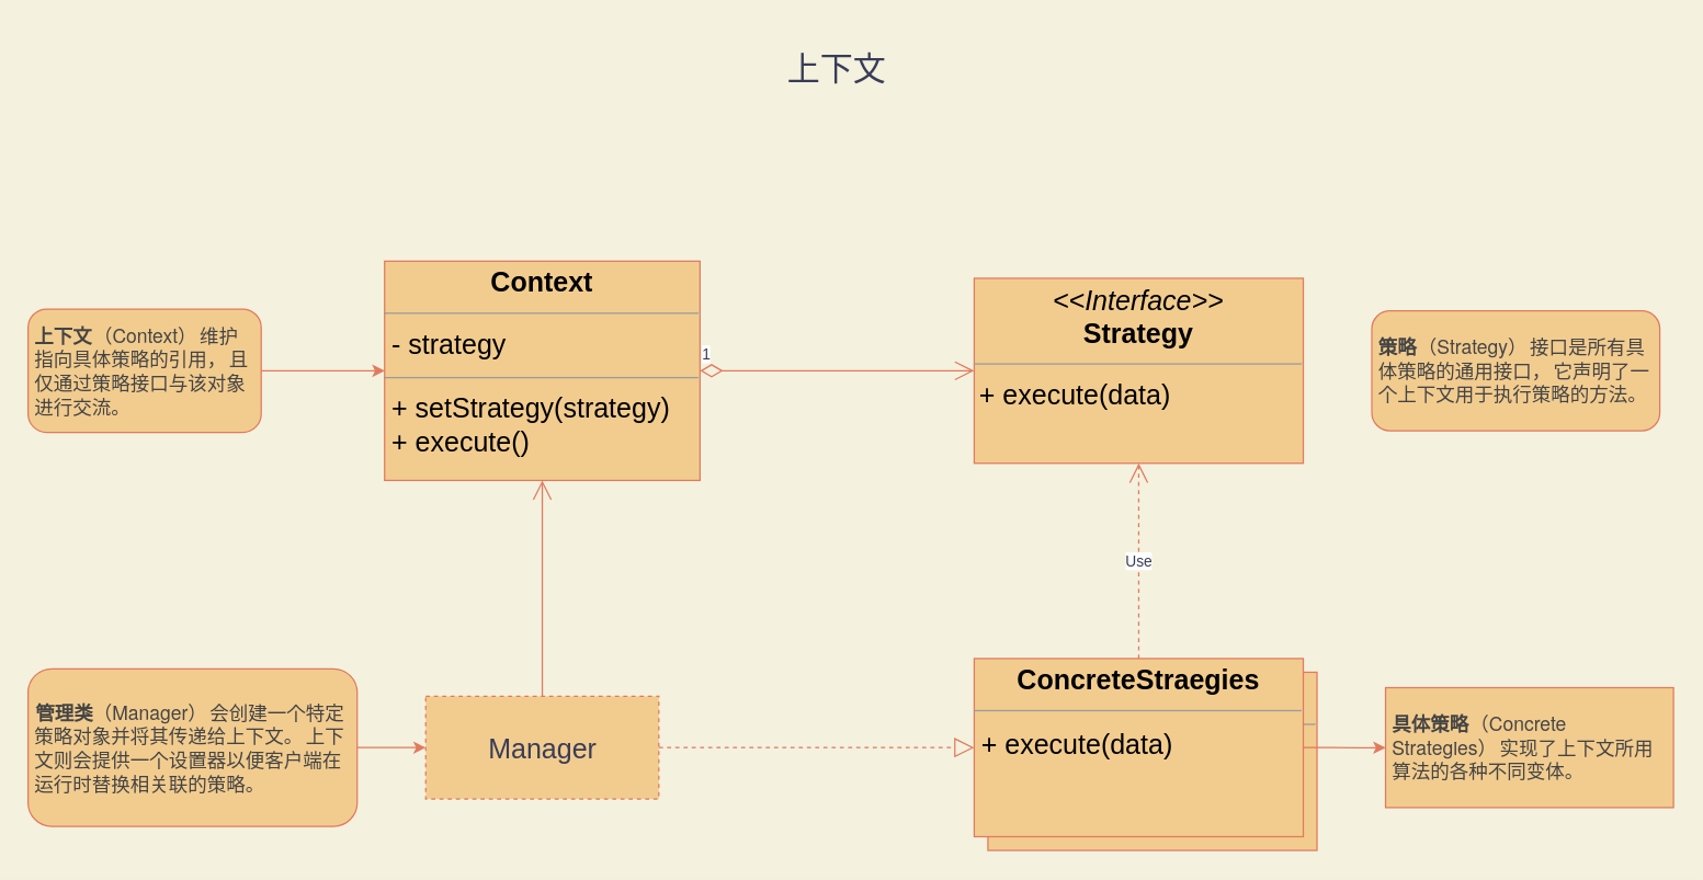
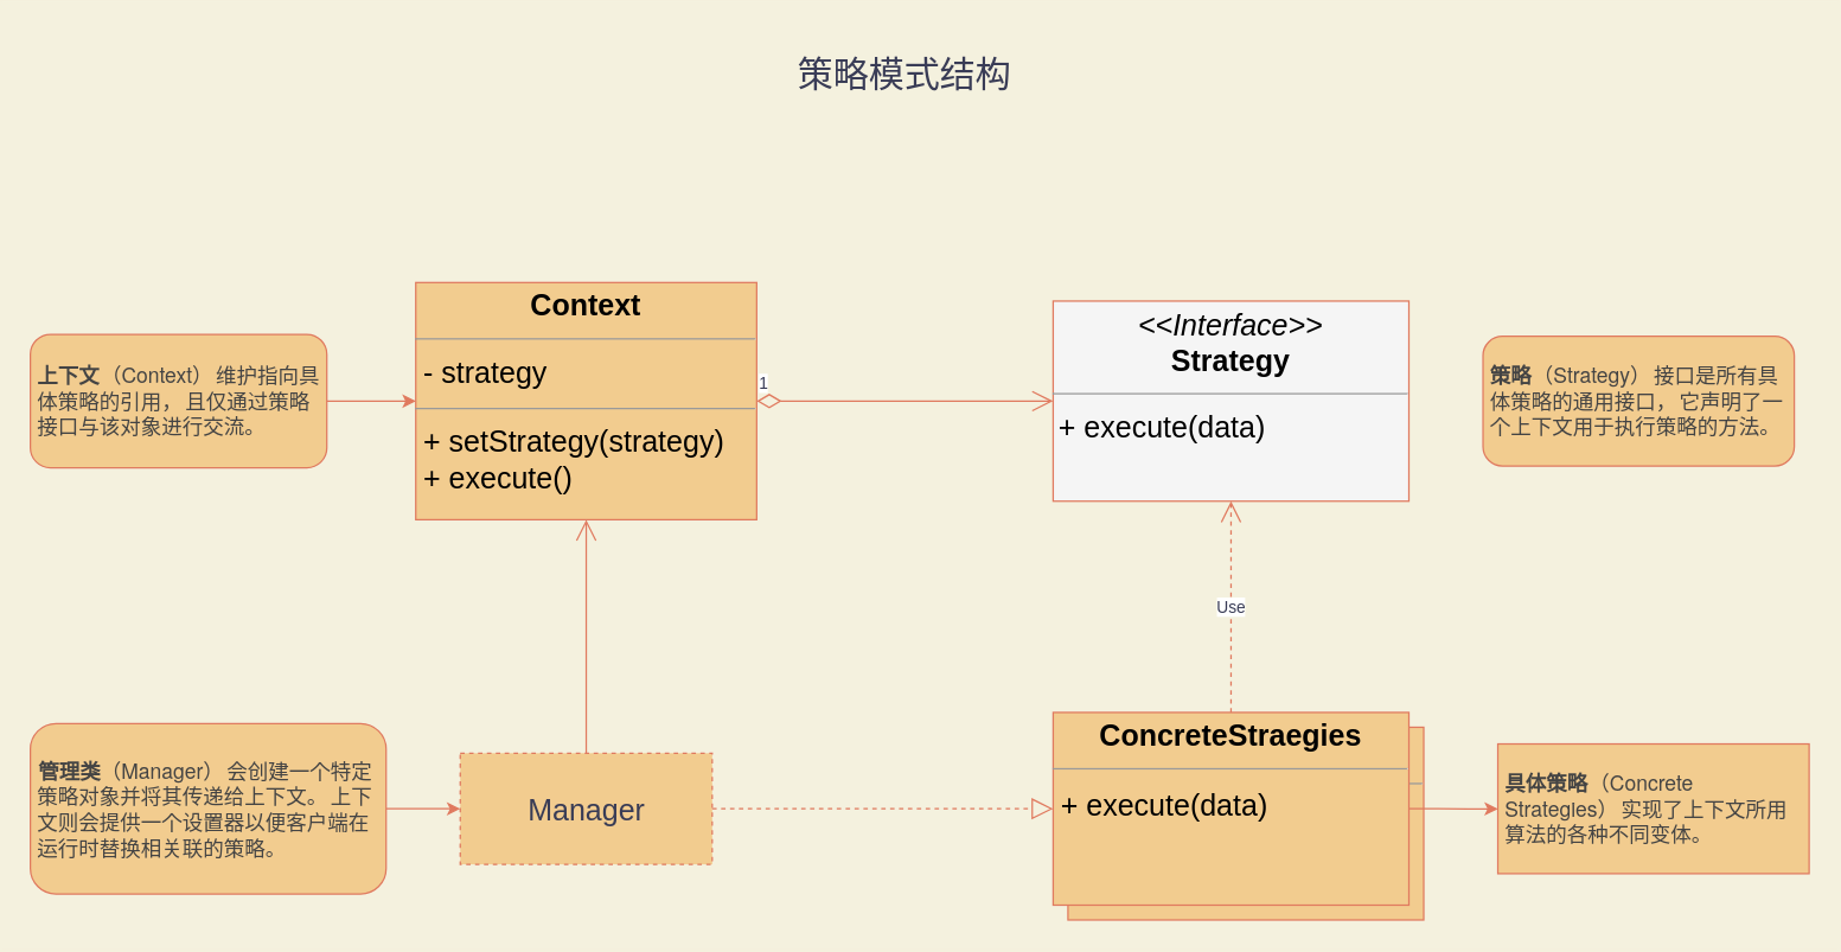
- <mxCell id="2" value="&lt;span style=&quot;font-size: 24px&quot;&gt;上下文&lt;/span&gt;" style="text;html=1;strokeColor=none;fillColor=none;align=center;verticalAlign=middle;whiteSpace=wrap;rounded=0;sketch=0;fontColor=#393C56;" vertex="1" parent="1"><mxGeometry x="470" y="20" width="280" height="60" as="geometry" /></mxCell>
+ <mxCell id="2" value="&lt;span style=&quot;font-size: 24px&quot;&gt;策略模式结构&lt;/span&gt;" style="text;html=1;strokeColor=none;fillColor=none;align=center;verticalAlign=middle;whiteSpace=wrap;rounded=0;sketch=0;fontColor=#393C56;" vertex="1" parent="1"><mxGeometry x="470" y="20" width="280" height="60" as="geometry" /></mxCell>
- <mxCell id="14" value="&lt;span style=&quot;box-sizing: border-box ; font-weight: 900 ; color: rgb(68 , 68 , 68) ; font-family: &amp;#34;pt sans&amp;#34; , &amp;#34;helvetica neue&amp;#34; , &amp;#34;arial&amp;#34; , &amp;#34;pingfang sc&amp;#34; , &amp;#34;microsoft yahei&amp;#34; , &amp;#34;hiragino sans gb&amp;#34; , sans-serif ; font-size: 14px&quot;&gt;上下文&lt;/span&gt;&lt;span class=&quot;chpule1&quot; style=&quot;box-sizing: border-box ; letter-spacing: 0.25rem ; color: rgb(68 , 68 , 68) ; font-family: &amp;#34;pt sans&amp;#34; , &amp;#34;helvetica neue&amp;#34; , &amp;#34;arial&amp;#34; , &amp;#34;pingfang sc&amp;#34; , &amp;#34;microsoft yahei&amp;#34; , &amp;#34;hiragino sans gb&amp;#34; , sans-serif ; font-size: 14px&quot;&gt;&amp;nbsp;&lt;/span&gt;&lt;span class=&quot;chpuri1&quot; style=&quot;box-sizing: border-box ; margin-left: -0.5em ; color: rgb(68 , 68 , 68) ; font-family: &amp;#34;pt sans&amp;#34; , &amp;#34;helvetica neue&amp;#34; , &amp;#34;arial&amp;#34; , &amp;#34;pingfang sc&amp;#34; , &amp;#34;microsoft yahei&amp;#34; , &amp;#34;hiragino sans gb&amp;#34; , sans-serif ; font-size: 14px&quot;&gt;（&lt;/span&gt;&lt;span style=&quot;color: rgb(68 , 68 , 68) ; font-family: &amp;#34;pt sans&amp;#34; , &amp;#34;helvetica neue&amp;#34; , &amp;#34;arial&amp;#34; , &amp;#34;pingfang sc&amp;#34; , &amp;#34;microsoft yahei&amp;#34; , &amp;#34;hiragino sans gb&amp;#34; , sans-serif ; font-size: 14px&quot;&gt;Context&lt;/span&gt;&lt;span class=&quot;chpule2&quot; style=&quot;box-sizing: border-box ; letter-spacing: -0.6em ; color: rgb(68 , 68 , 68) ; font-family: &amp;#34;pt sans&amp;#34; , &amp;#34;helvetica neue&amp;#34; , &amp;#34;arial&amp;#34; , &amp;#34;pingfang sc&amp;#34; , &amp;#34;microsoft yahei&amp;#34; , &amp;#34;hiragino sans gb&amp;#34; , sans-serif ; font-size: 14px&quot;&gt;）&lt;/span&gt;&lt;span class=&quot;chpuri2&quot; style=&quot;box-sizing: border-box ; letter-spacing: 0.4rem ; color: rgb(68 , 68 , 68) ; font-family: &amp;#34;pt sans&amp;#34; , &amp;#34;helvetica neue&amp;#34; , &amp;#34;arial&amp;#34; , &amp;#34;pingfang sc&amp;#34; , &amp;#34;microsoft yahei&amp;#34; , &amp;#34;hiragino sans gb&amp;#34; , sans-serif ; font-size: 14px&quot;&gt;&amp;nbsp;&lt;/span&gt;&lt;span style=&quot;color: rgb(68 , 68 , 68) ; font-family: &amp;#34;pt sans&amp;#34; , &amp;#34;helvetica neue&amp;#34; , &amp;#34;arial&amp;#34; , &amp;#34;pingfang sc&amp;#34; , &amp;#34;microsoft yahei&amp;#34; , &amp;#34;hiragino sans gb&amp;#34; , sans-serif ; font-size: 14px&quot;&gt;维护指向具体策略的引用&lt;/span&gt;&lt;span class=&quot;chpule2&quot; style=&quot;box-sizing: border-box ; letter-spacing: -0.6em ; color: rgb(68 , 68 , 68) ; font-family: &amp;#34;pt sans&amp;#34; , &amp;#34;helvetica neue&amp;#34; , &amp;#34;arial&amp;#34; , &amp;#34;pingfang sc&amp;#34; , &amp;#34;microsoft yahei&amp;#34; , &amp;#34;hiragino sans gb&amp;#34; , sans-serif ; font-size: 14px&quot;&gt;，&lt;/span&gt;&lt;span class=&quot;chpuri2&quot; style=&quot;box-sizing: border-box ; letter-spacing: 0.4rem ; color: rgb(68 , 68 , 68) ; font-family: &amp;#34;pt sans&amp;#34; , &amp;#34;helvetica neue&amp;#34; , &amp;#34;arial&amp;#34; , &amp;#34;pingfang sc&amp;#34; , &amp;#34;microsoft yahei&amp;#34; , &amp;#34;hiragino sans gb&amp;#34; , sans-serif ; font-size: 14px&quot;&gt;&amp;nbsp;&lt;/span&gt;&lt;span style=&quot;color: rgb(68 , 68 , 68) ; font-family: &amp;#34;pt sans&amp;#34; , &amp;#34;helvetica neue&amp;#34; , &amp;#34;arial&amp;#34; , &amp;#34;pingfang sc&amp;#34; , &amp;#34;microsoft yahei&amp;#34; , &amp;#34;hiragino sans gb&amp;#34; , sans-serif ; font-size: 14px&quot;&gt;且仅通过策略接口与该对象进行交流&lt;/span&gt;&lt;span class=&quot;chpule2&quot; style=&quot;box-sizing: border-box ; letter-spacing: -0.6em ; color: rgb(68 , 68 , 68) ; font-family: &amp;#34;pt sans&amp;#34; , &amp;#34;helvetica neue&amp;#34; , &amp;#34;arial&amp;#34; , &amp;#34;pingfang sc&amp;#34; , &amp;#34;microsoft yahei&amp;#34; , &amp;#34;hiragino sans gb&amp;#34; , sans-serif ; font-size: 14px&quot;&gt;。&lt;/span&gt;" style="rounded=1;whiteSpace=wrap;html=1;sketch=0;strokeColor=#E07A5F;fillColor=#F2CC8F;fontColor=#393C56;align=left;spacingLeft=0;spacing=5;" vertex="1" parent="1"><mxGeometry x="20" y="225" width="170" height="90" as="geometry" /></mxCell>
+ <mxCell id="14" value="&lt;span style=&quot;box-sizing: border-box ; font-weight: 900 ; color: rgb(68 , 68 , 68) ; font-family: &amp;#34;pt sans&amp;#34; , &amp;#34;helvetica neue&amp;#34; , &amp;#34;arial&amp;#34; , &amp;#34;pingfang sc&amp;#34; , &amp;#34;microsoft yahei&amp;#34; , &amp;#34;hiragino sans gb&amp;#34; , sans-serif ; font-size: 14px&quot;&gt;上下文&lt;/span&gt;&lt;span class=&quot;chpule1&quot; style=&quot;box-sizing: border-box ; letter-spacing: 0.25rem ; color: rgb(68 , 68 , 68) ; font-family: &amp;#34;pt sans&amp;#34; , &amp;#34;helvetica neue&amp;#34; , &amp;#34;arial&amp;#34; , &amp;#34;pingfang sc&amp;#34; , &amp;#34;microsoft yahei&amp;#34; , &amp;#34;hiragino sans gb&amp;#34; , sans-serif ; font-size: 14px&quot;&gt;&amp;nbsp;&lt;/span&gt;&lt;span class=&quot;chpuri1&quot; style=&quot;box-sizing: border-box ; margin-left: -0.5em ; color: rgb(68 , 68 , 68) ; font-family: &amp;#34;pt sans&amp;#34; , &amp;#34;helvetica neue&amp;#34; , &amp;#34;arial&amp;#34; , &amp;#34;pingfang sc&amp;#34; , &amp;#34;microsoft yahei&amp;#34; , &amp;#34;hiragino sans gb&amp;#34; , sans-serif ; font-size: 14px&quot;&gt;（&lt;/span&gt;&lt;span style=&quot;color: rgb(68 , 68 , 68) ; font-family: &amp;#34;pt sans&amp;#34; , &amp;#34;helvetica neue&amp;#34; , &amp;#34;arial&amp;#34; , &amp;#34;pingfang sc&amp;#34; , &amp;#34;microsoft yahei&amp;#34; , &amp;#34;hiragino sans gb&amp;#34; , sans-serif ; font-size: 14px&quot;&gt;Context&lt;/span&gt;&lt;span class=&quot;chpule2&quot; style=&quot;box-sizing: border-box ; letter-spacing: -0.6em ; color: rgb(68 , 68 , 68) ; font-family: &amp;#34;pt sans&amp;#34; , &amp;#34;helvetica neue&amp;#34; , &amp;#34;arial&amp;#34; , &amp;#34;pingfang sc&amp;#34; , &amp;#34;microsoft yahei&amp;#34; , &amp;#34;hiragino sans gb&amp;#34; , sans-serif ; font-size: 14px&quot;&gt;）&lt;/span&gt;&lt;span class=&quot;chpuri2&quot; style=&quot;box-sizing: border-box ; letter-spacing: 0.4rem ; color: rgb(68 , 68 , 68) ; font-family: &amp;#34;pt sans&amp;#34; , &amp;#34;helvetica neue&amp;#34; , &amp;#34;arial&amp;#34; , &amp;#34;pingfang sc&amp;#34; , &amp;#34;microsoft yahei&amp;#34; , &amp;#34;hiragino sans gb&amp;#34; , sans-serif ; font-size: 14px&quot;&gt;&amp;nbsp;&lt;/span&gt;&lt;span style=&quot;color: rgb(68 , 68 , 68) ; font-family: &amp;#34;pt sans&amp;#34; , &amp;#34;helvetica neue&amp;#34; , &amp;#34;arial&amp;#34; , &amp;#34;pingfang sc&amp;#34; , &amp;#34;microsoft yahei&amp;#34; , &amp;#34;hiragino sans gb&amp;#34; , sans-serif ; font-size: 14px&quot;&gt;维护指向具体策略的引用&lt;/span&gt;&lt;span class=&quot;chpule2&quot; style=&quot;box-sizing: border-box ; letter-spacing: -0.6em ; color: rgb(68 , 68 , 68) ; font-family: &amp;#34;pt sans&amp;#34; , &amp;#34;helvetica neue&amp;#34; , &amp;#34;arial&amp;#34; , &amp;#34;pingfang sc&amp;#34; , &amp;#34;microsoft yahei&amp;#34; , &amp;#34;hiragino sans gb&amp;#34; , sans-serif ; font-size: 14px&quot;&gt;，&lt;/span&gt;&lt;span class=&quot;chpuri2&quot; style=&quot;box-sizing: border-box ; letter-spacing: 0.4rem ; color: rgb(68 , 68 , 68) ; font-family: &amp;#34;pt sans&amp;#34; , &amp;#34;helvetica neue&amp;#34; , &amp;#34;arial&amp;#34; , &amp;#34;pingfang sc&amp;#34; , &amp;#34;microsoft yahei&amp;#34; , &amp;#34;hiragino sans gb&amp;#34; , sans-serif ; font-size: 14px&quot;&gt;&amp;nbsp;&lt;/span&gt;&lt;span style=&quot;color: rgb(68 , 68 , 68) ; font-family: &amp;#34;pt sans&amp;#34; , &amp;#34;helvetica neue&amp;#34; , &amp;#34;arial&amp;#34; , &amp;#34;pingfang sc&amp;#34; , &amp;#34;microsoft yahei&amp;#34; , &amp;#34;hiragino sans gb&amp;#34; , sans-serif ; font-size: 14px&quot;&gt;且仅通过策略接口与该对象进行交流&lt;/span&gt;&lt;span class=&quot;chpule2&quot; style=&quot;box-sizing: border-box ; letter-spacing: -0.6em ; color: rgb(68 , 68 , 68) ; font-family: &amp;#34;pt sans&amp;#34; , &amp;#34;helvetica neue&amp;#34; , &amp;#34;arial&amp;#34; , &amp;#34;pingfang sc&amp;#34; , &amp;#34;microsoft yahei&amp;#34; , &amp;#34;hiragino sans gb&amp;#34; , sans-serif ; font-size: 14px&quot;&gt;。&lt;/span&gt;" style="rounded=1;whiteSpace=wrap;html=1;sketch=0;strokeColor=#E07A5F;fillColor=#F2CC8F;fontColor=#393C56;align=left;spacingLeft=0;spacing=5;" vertex="1" parent="1"><mxGeometry x="20" y="225" width="200" height="90" as="geometry" /></mxCell>
- <mxCell id="5" value="&lt;p style=&quot;margin: 4px 0px 0px ; text-align: center ; font-size: 20px&quot;&gt;&lt;font style=&quot;font-size: 20px&quot;&gt;&lt;i&gt;&amp;lt;&amp;lt;Interface&amp;gt;&amp;gt;&lt;/i&gt;&lt;br&gt;&lt;b&gt;Strategy&lt;/b&gt;&lt;/font&gt;&lt;/p&gt;&lt;hr size=&quot;1&quot; style=&quot;font-size: 20px&quot;&gt;&lt;p style=&quot;margin: 0px 0px 0px 4px ; font-size: 20px&quot;&gt;&lt;font style=&quot;font-size: 20px&quot;&gt;+ execute(data)&lt;/font&gt;&lt;br&gt;&lt;/p&gt;" style="verticalAlign=top;align=left;overflow=fill;fontSize=12;fontFamily=Helvetica;html=1;rounded=0;sketch=0;strokeColor=#E07A5F;fillColor=#F2CC8F;" vertex="1" parent="1"><mxGeometry x="710" y="202.5" width="240" height="135" as="geometry" /></mxCell>
+ <mxCell id="5" value="&lt;p style=&quot;margin: 4px 0px 0px ; text-align: center ; font-size: 20px&quot;&gt;&lt;font style=&quot;font-size: 20px&quot;&gt;&lt;i&gt;&amp;lt;&amp;lt;Interface&amp;gt;&amp;gt;&lt;/i&gt;&lt;br&gt;&lt;b&gt;Strategy&lt;/b&gt;&lt;/font&gt;&lt;/p&gt;&lt;hr size=&quot;1&quot; style=&quot;font-size: 20px&quot;&gt;&lt;p style=&quot;margin: 0px 0px 0px 4px ; font-size: 20px&quot;&gt;&lt;font style=&quot;font-size: 20px&quot;&gt;+ execute(data)&lt;/font&gt;&lt;br&gt;&lt;/p&gt;" style="verticalAlign=top;align=left;overflow=fill;fontSize=12;fontFamily=Helvetica;html=1;rounded=0;sketch=0;strokeColor=#E07A5F;fillColor=#f5f5f5;" vertex="1" parent="1"><mxGeometry x="710" y="202.5" width="240" height="135" as="geometry" /></mxCell>
